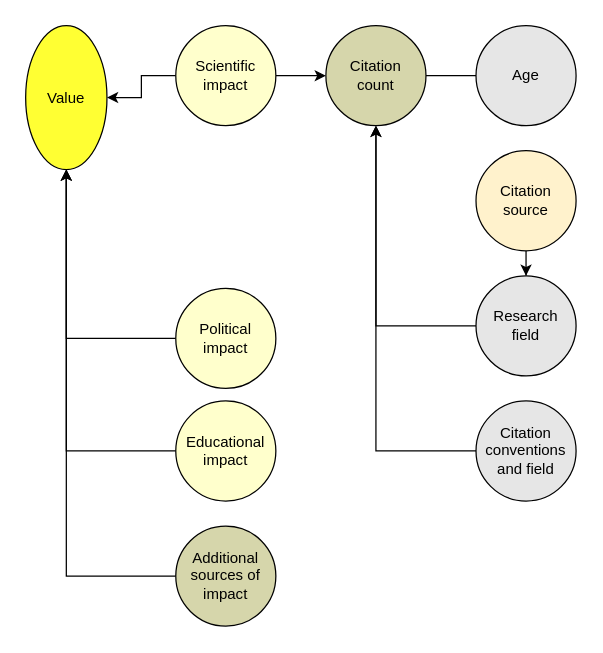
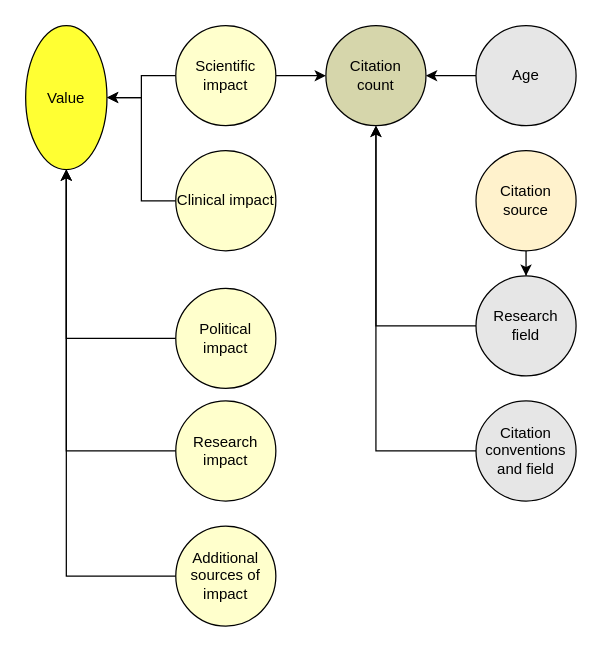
- <mxCell id="17" style="edgeStyle=orthogonalEdgeStyle;rounded=0;orthogonalLoop=1;jettySize=auto;html=1;endArrow=none;" parent="1" source="18" target="21" edge="1"><mxGeometry relative="1" as="geometry" /></mxCell>
+ <mxCell id="17" style="edgeStyle=orthogonalEdgeStyle;rounded=0;orthogonalLoop=1;jettySize=auto;html=1;" parent="1" source="18" target="21" edge="1"><mxGeometry relative="1" as="geometry" /></mxCell>
+ <mxCell id="2" style="edgeStyle=orthogonalEdgeStyle;rounded=0;orthogonalLoop=1;jettySize=auto;html=1;" parent="1" source="3" target="22" edge="1"><mxGeometry relative="1" as="geometry" /></mxCell>
+ <mxCell id="3" value="Clinical impact" style="ellipse;whiteSpace=wrap;html=1;aspect=fixed;fillColor=#FFFFCC;" parent="1" vertex="1"><mxGeometry x="140" y="120" width="80" height="80" as="geometry" /></mxCell>
- <mxCell id="12" value="Educational impact" style="ellipse;whiteSpace=wrap;html=1;aspect=fixed;fillColor=#FFFFCC;" parent="1" vertex="1"><mxGeometry x="140" y="320" width="80" height="80" as="geometry" /></mxCell>
+ <mxCell id="12" value="Research impact" style="ellipse;whiteSpace=wrap;html=1;aspect=fixed;fillColor=#FFFFCC;" parent="1" vertex="1"><mxGeometry x="140" y="320" width="80" height="80" as="geometry" /></mxCell>
- <mxCell id="10" value="Additional sources of impact" style="ellipse;whiteSpace=wrap;html=1;aspect=fixed;fillColor=#d6d6ab;" parent="1" vertex="1"><mxGeometry x="140" y="420" width="80" height="80" as="geometry" /></mxCell>
+ <mxCell id="10" value="Additional sources of impact" style="ellipse;whiteSpace=wrap;html=1;aspect=fixed;fillColor=#FFFFCC;" parent="1" vertex="1"><mxGeometry x="140" y="420" width="80" height="80" as="geometry" /></mxCell>
